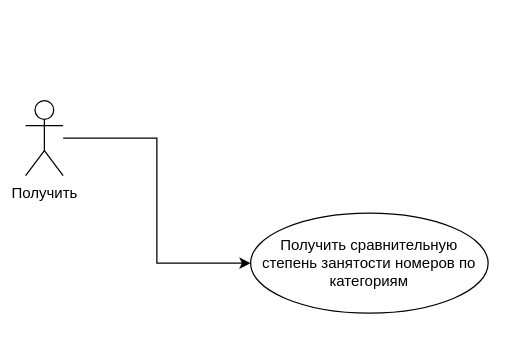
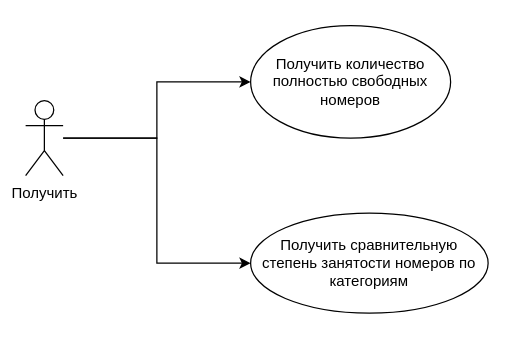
+ <mxCell id="2" style="edgeStyle=orthogonalEdgeStyle;rounded=0;orthogonalLoop=1;jettySize=auto;html=1;entryX=0;entryY=0.5;entryDx=0;entryDy=0;" edge="1" parent="1" source="4" target="5"><mxGeometry relative="1" as="geometry" /></mxCell>
+ <mxCell id="5" value="Получить количество полностью свободных номеров" style="ellipse;whiteSpace=wrap;html=1;" vertex="1" parent="1"><mxGeometry x="200" y="20" width="160" height="90" as="geometry" /></mxCell>
